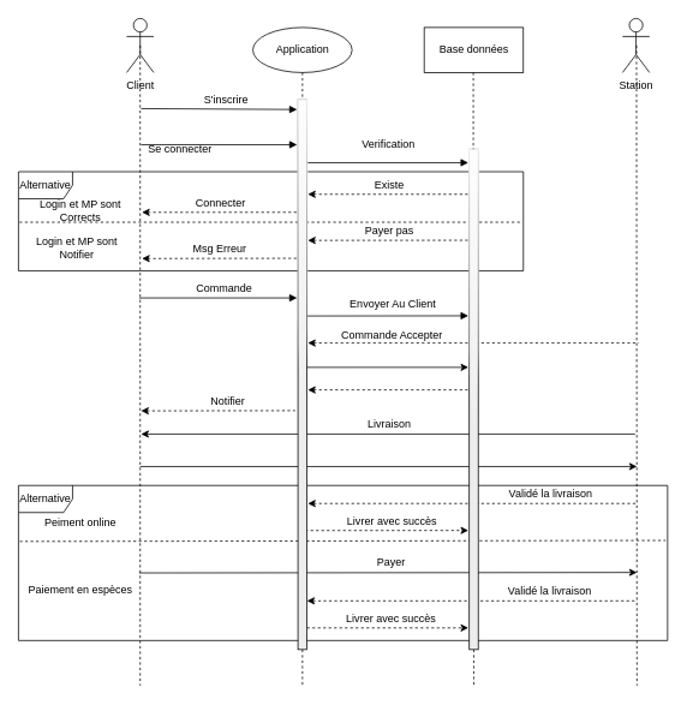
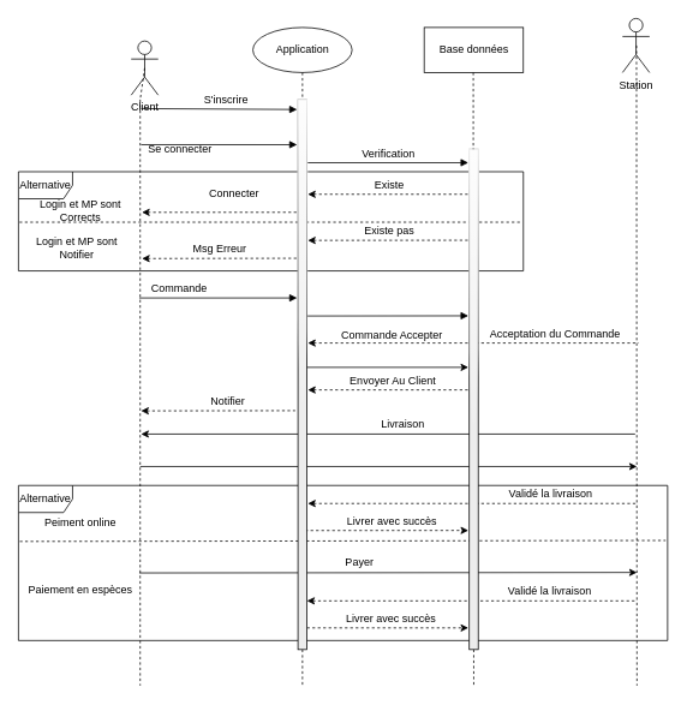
- <mxCell id="8" value="Client" style="shape=umlActor;verticalLabelPosition=bottom;verticalAlign=top;html=1;" vertex="1" parent="1"><mxGeometry x="140" y="20" width="30" height="60" as="geometry" /></mxCell>
+ <mxCell id="8" value="Client" style="shape=umlActor;verticalLabelPosition=bottom;verticalAlign=top;html=1;" vertex="1" parent="1"><mxGeometry x="145" y="45" width="30" height="60" as="geometry" /></mxCell>
- <mxCell id="19" value="Verification" style="text;html=1;align=center;verticalAlign=middle;resizable=0;points=[];autosize=1;" vertex="1" parent="1"><mxGeometry x="395" y="150" width="70" height="20" as="geometry" /></mxCell>
+ <mxCell id="19" value="Verification" style="text;html=1;align=center;verticalAlign=middle;resizable=0;points=[];autosize=1;" vertex="1" parent="1"><mxGeometry x="395" y="160" width="70" height="20" as="geometry" /></mxCell>
- <mxCell id="24" value="Connecter" style="text;html=1;align=center;verticalAlign=middle;resizable=0;points=[];autosize=1;" vertex="1" parent="1"><mxGeometry x="209" y="215" width="70" height="20" as="geometry" /></mxCell>
+ <mxCell id="24" value="Connecter" style="text;html=1;align=center;verticalAlign=middle;resizable=0;points=[];autosize=1;" vertex="1" parent="1"><mxGeometry x="224" y="205" width="70" height="20" as="geometry" /></mxCell>
- <mxCell id="26" value="Payer pas" style="text;html=1;align=center;verticalAlign=middle;resizable=0;points=[];autosize=1;" vertex="1" parent="1"><mxGeometry x="396" y="246" width="70" height="20" as="geometry" /></mxCell>
+ <mxCell id="26" value="Existe pas" style="text;html=1;align=center;verticalAlign=middle;resizable=0;points=[];autosize=1;" vertex="1" parent="1"><mxGeometry x="396" y="246" width="70" height="20" as="geometry" /></mxCell>
- <mxCell id="17" value="Commande" style="text;html=1;align=center;verticalAlign=middle;resizable=0;points=[];autosize=1;" vertex="1" parent="1"><mxGeometry x="208" y="310" width="80" height="20" as="geometry" /></mxCell>
+ <mxCell id="17" value="Commande" style="text;html=1;align=center;verticalAlign=middle;resizable=0;points=[];autosize=1;" vertex="1" parent="1"><mxGeometry x="158" y="310" width="80" height="20" as="geometry" /></mxCell>
- <mxCell id="46" value="Envoyer Au Client" style="text;html=1;align=center;verticalAlign=middle;resizable=0;points=[];autosize=1;" vertex="1" parent="1"><mxGeometry x="380" y="327" width="110" height="20" as="geometry" /></mxCell>
+ <mxCell id="46" value="Envoyer Au Client" style="text;html=1;align=center;verticalAlign=middle;resizable=0;points=[];autosize=1;" vertex="1" parent="1"><mxGeometry x="380" y="412" width="110" height="20" as="geometry" /></mxCell>
+ <mxCell id="31" value="Acceptation du Commande" style="text;html=1;align=center;verticalAlign=middle;resizable=0;points=[];autosize=1;" vertex="1" parent="1"><mxGeometry x="535" y="360" width="160" height="20" as="geometry" /></mxCell>
- <mxCell id="37" value="Livraison" style="text;html=1;align=center;verticalAlign=middle;resizable=0;points=[];autosize=1;glass=1;" vertex="1" parent="1"><mxGeometry x="401" y="460" width="60" height="20" as="geometry" /></mxCell>
+ <mxCell id="37" value="Livraison" style="text;html=1;align=center;verticalAlign=middle;resizable=0;points=[];autosize=1;glass=1;" vertex="1" parent="1"><mxGeometry x="416" y="460" width="60" height="20" as="geometry" /></mxCell>
- <mxCell id="55" value="Payer" style="text;html=1;align=center;verticalAlign=middle;resizable=0;points=[];autosize=1;glass=1;" vertex="1" parent="1"><mxGeometry x="408" y="612.5" width="50" height="20" as="geometry" /></mxCell>
+ <mxCell id="55" value="Payer" style="text;html=1;align=center;verticalAlign=middle;resizable=0;points=[];autosize=1;glass=1;" vertex="1" parent="1"><mxGeometry x="373" y="612.5" width="50" height="20" as="geometry" /></mxCell>
